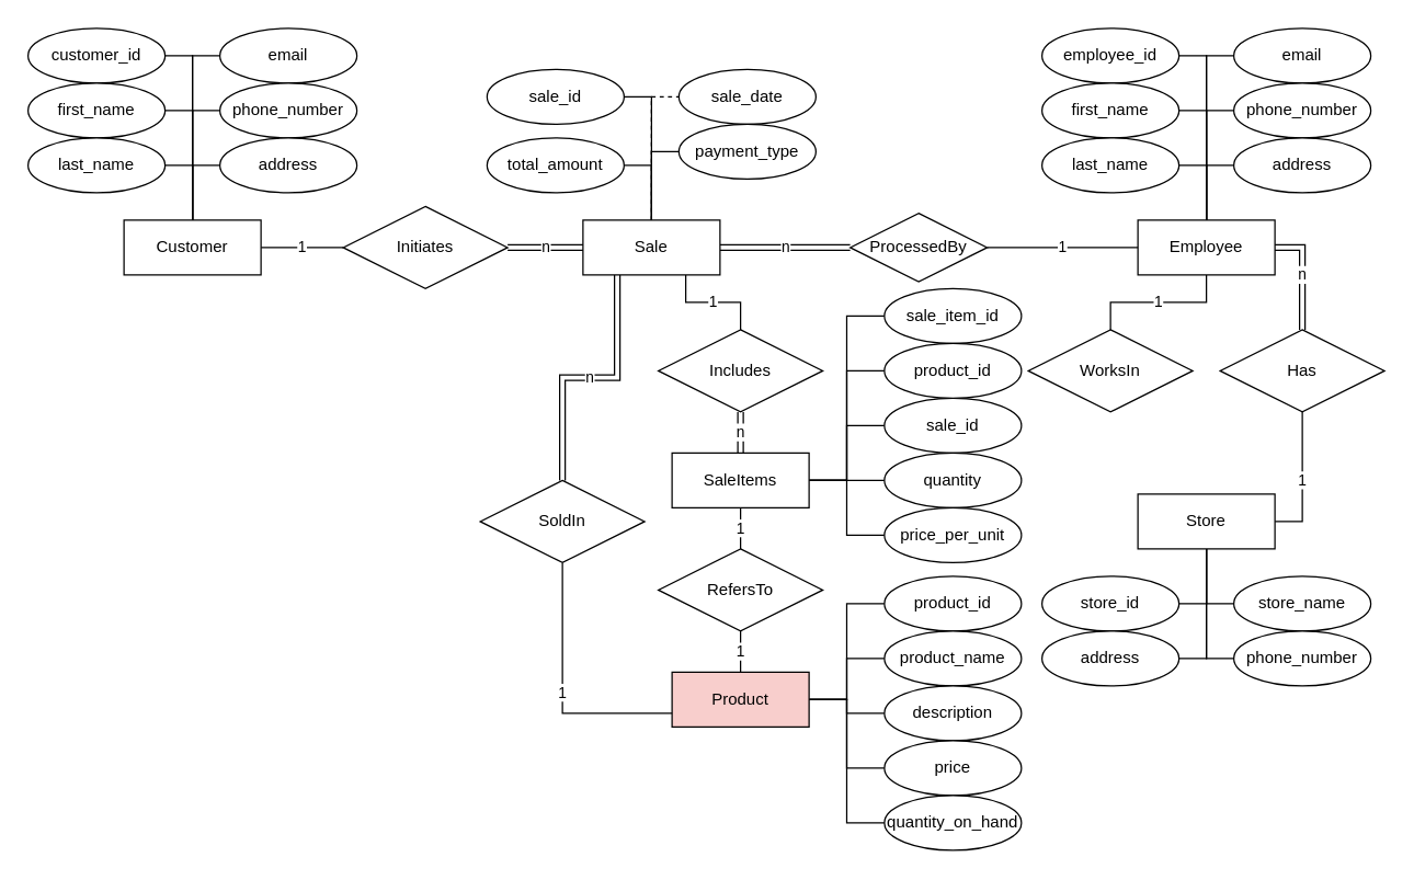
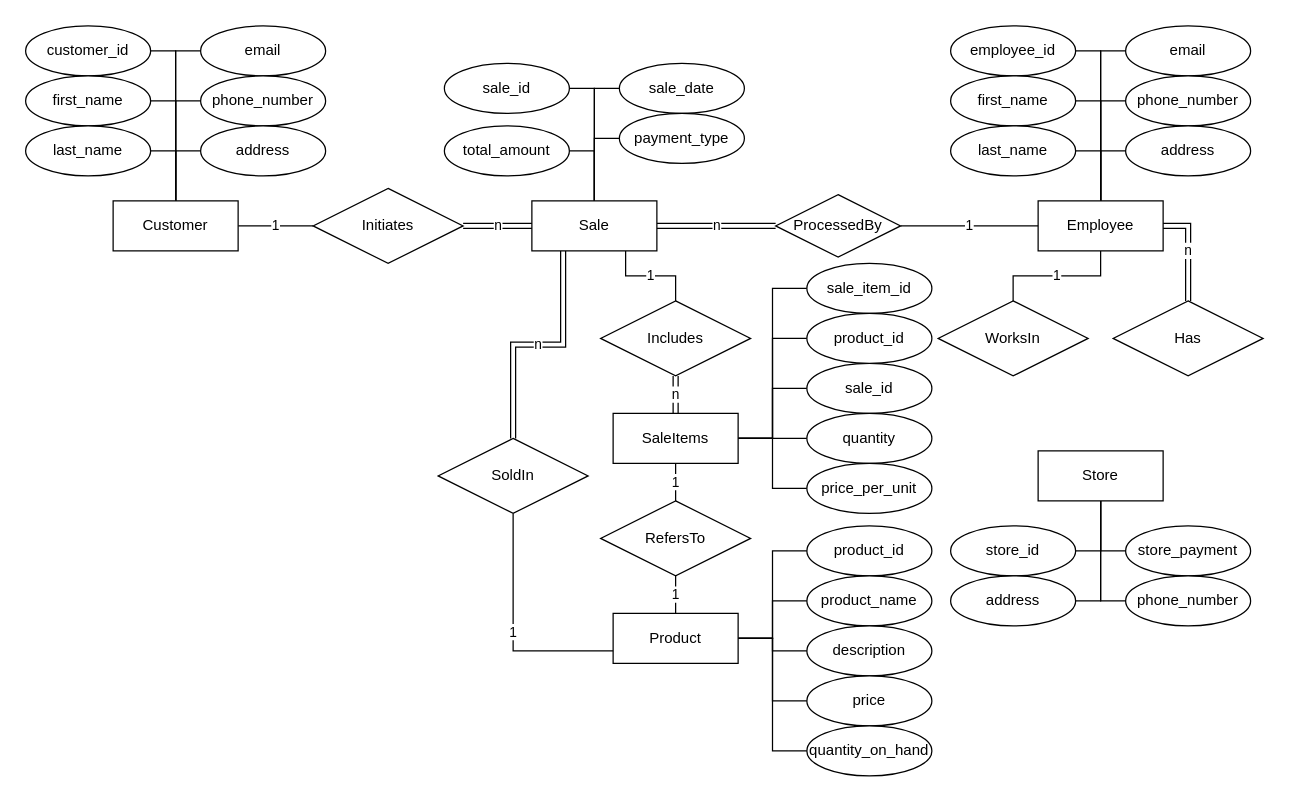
- <mxCell id="19" style="edgeStyle=orthogonalEdgeStyle;rounded=0;orthogonalLoop=1;jettySize=auto;html=1;exitX=0.5;exitY=0;exitDx=0;exitDy=0;entryX=0;entryY=0.5;entryDx=0;entryDy=0;endArrow=none;endFill=0;dashed=1;" parent="1" source="22" target="26" edge="1"><mxGeometry relative="1" as="geometry" /></mxCell>
+ <mxCell id="19" style="edgeStyle=orthogonalEdgeStyle;rounded=0;orthogonalLoop=1;jettySize=auto;html=1;exitX=0.5;exitY=0;exitDx=0;exitDy=0;entryX=0;entryY=0.5;entryDx=0;entryDy=0;endArrow=none;endFill=0;" parent="1" source="22" target="26" edge="1"><mxGeometry relative="1" as="geometry" /></mxCell>
- <mxCell id="75" value="1" style="edgeStyle=orthogonalEdgeStyle;rounded=0;orthogonalLoop=1;jettySize=auto;html=1;exitX=1;exitY=0.5;exitDx=0;exitDy=0;entryX=0.5;entryY=1;entryDx=0;entryDy=0;endArrow=none;endFill=0;" parent="1" source="80" target="83" edge="1"><mxGeometry relative="1" as="geometry" /></mxCell>
- <mxCell id="85" value="store_name" style="ellipse;whiteSpace=wrap;html=1;align=center;" parent="1" vertex="1"><mxGeometry x="900" y="420" width="100" height="40" as="geometry" /></mxCell>
+ <mxCell id="85" value="store_payment" style="ellipse;whiteSpace=wrap;html=1;align=center;" parent="1" vertex="1"><mxGeometry x="900" y="420" width="100" height="40" as="geometry" /></mxCell>
- <mxCell id="48" value="Product" style="whiteSpace=wrap;html=1;align=center;fillColor=#f8cecc;" parent="1" vertex="1"><mxGeometry x="490" y="490" width="100" height="40" as="geometry" /></mxCell>
+ <mxCell id="48" value="Product" style="whiteSpace=wrap;html=1;align=center;" parent="1" vertex="1"><mxGeometry x="490" y="490" width="100" height="40" as="geometry" /></mxCell>
